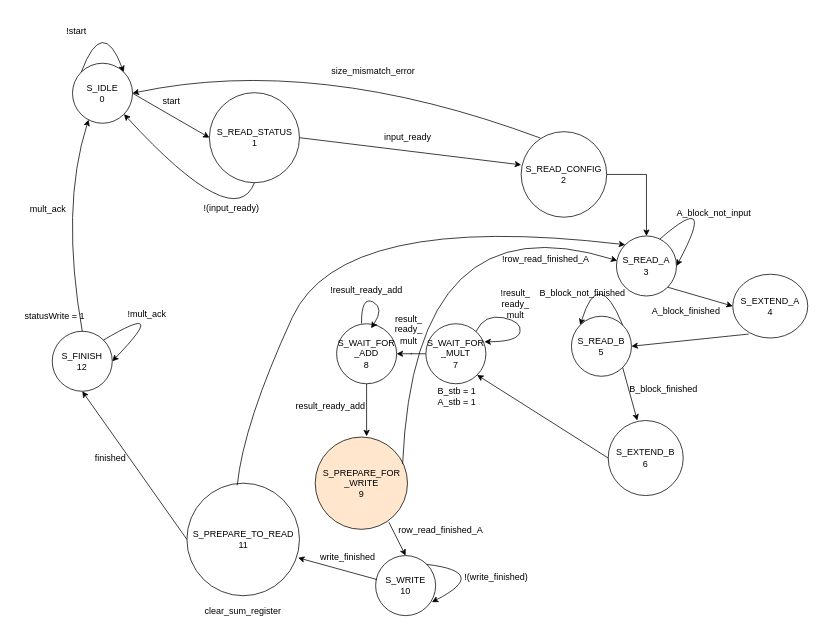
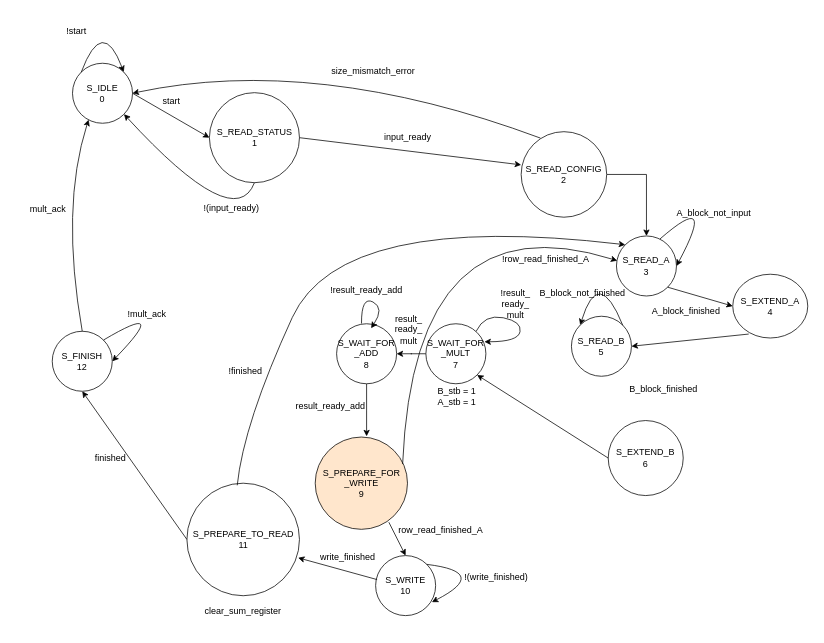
- <mxCell id="36" value="statusWrite = 1" style="text;html=1;strokeColor=none;fillColor=none;align=center;verticalAlign=middle;whiteSpace=wrap;rounded=0;" parent="1" vertex="1"><mxGeometry x="20" y="411" width="105" height="20" as="geometry" /></mxCell>
+ <mxCell id="61" value="!finished&amp;nbsp;" style="text;html=1;strokeColor=none;fillColor=none;align=center;verticalAlign=middle;whiteSpace=wrap;rounded=0;" parent="1" vertex="1"><mxGeometry x="275" y="480" width="107" height="28" as="geometry" /></mxCell>
- <mxCell id="21" value="" style="endArrow=classic;html=1;exitX=1;exitY=1;exitDx=0;exitDy=0;entryX=0.388;entryY=0;entryDx=0;entryDy=0;entryPerimeter=0;" parent="1" source="11" target="19" edge="1"><mxGeometry width="50" height="50" relative="1" as="geometry"><mxPoint x="910" y="576" as="sourcePoint" /><mxPoint x="960" y="526" as="targetPoint" /></mxGeometry></mxCell>
